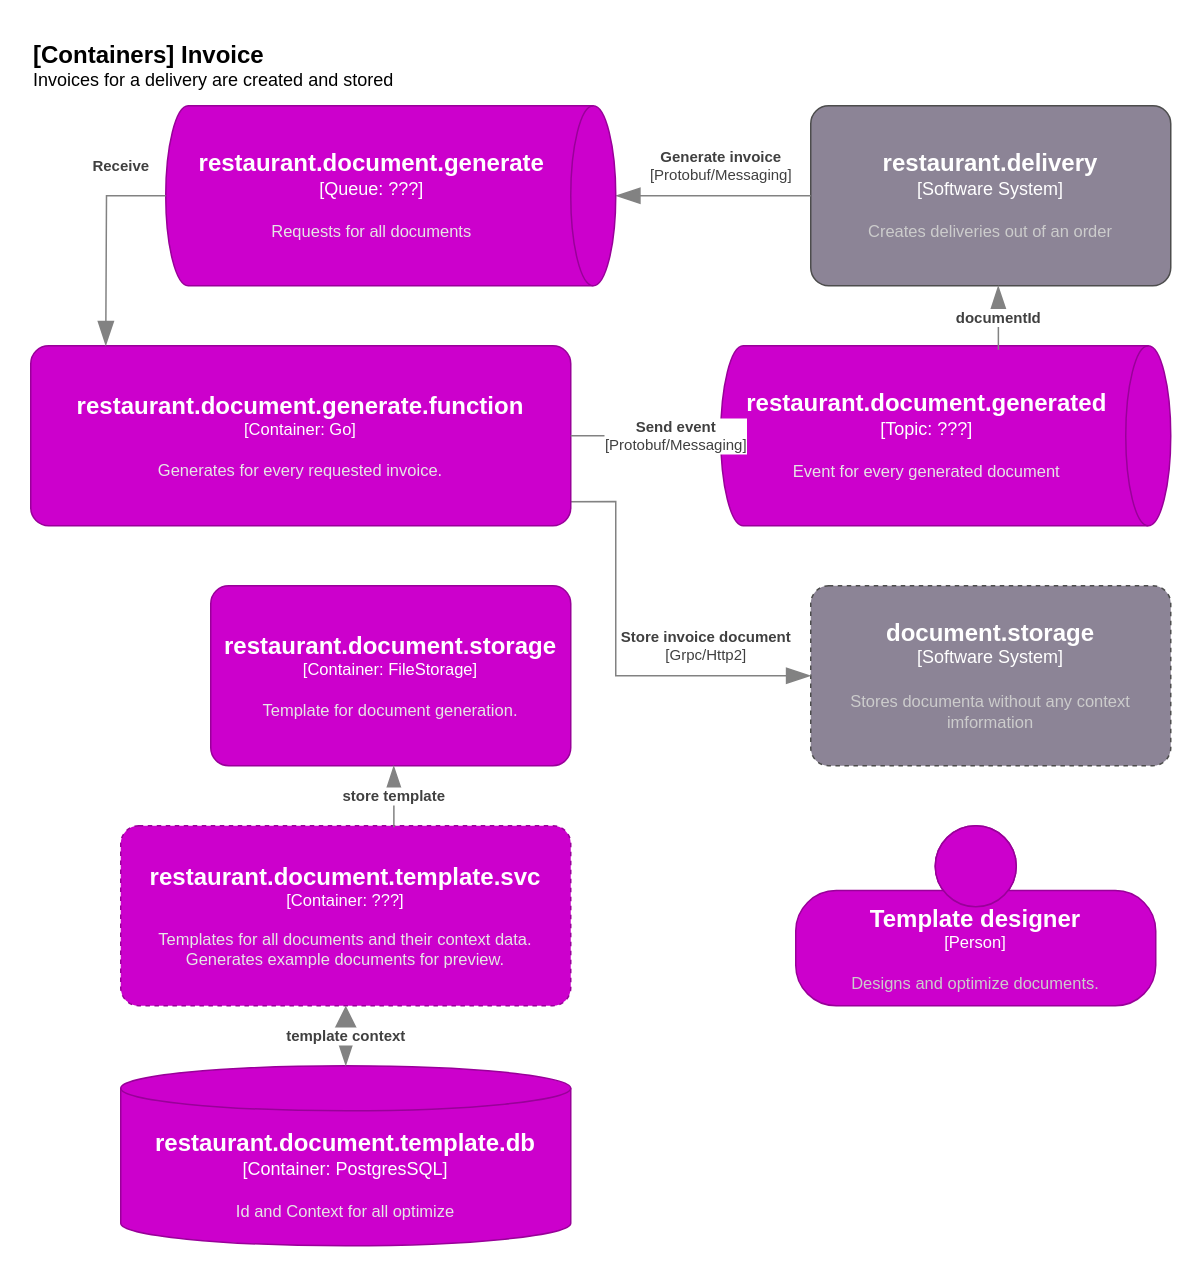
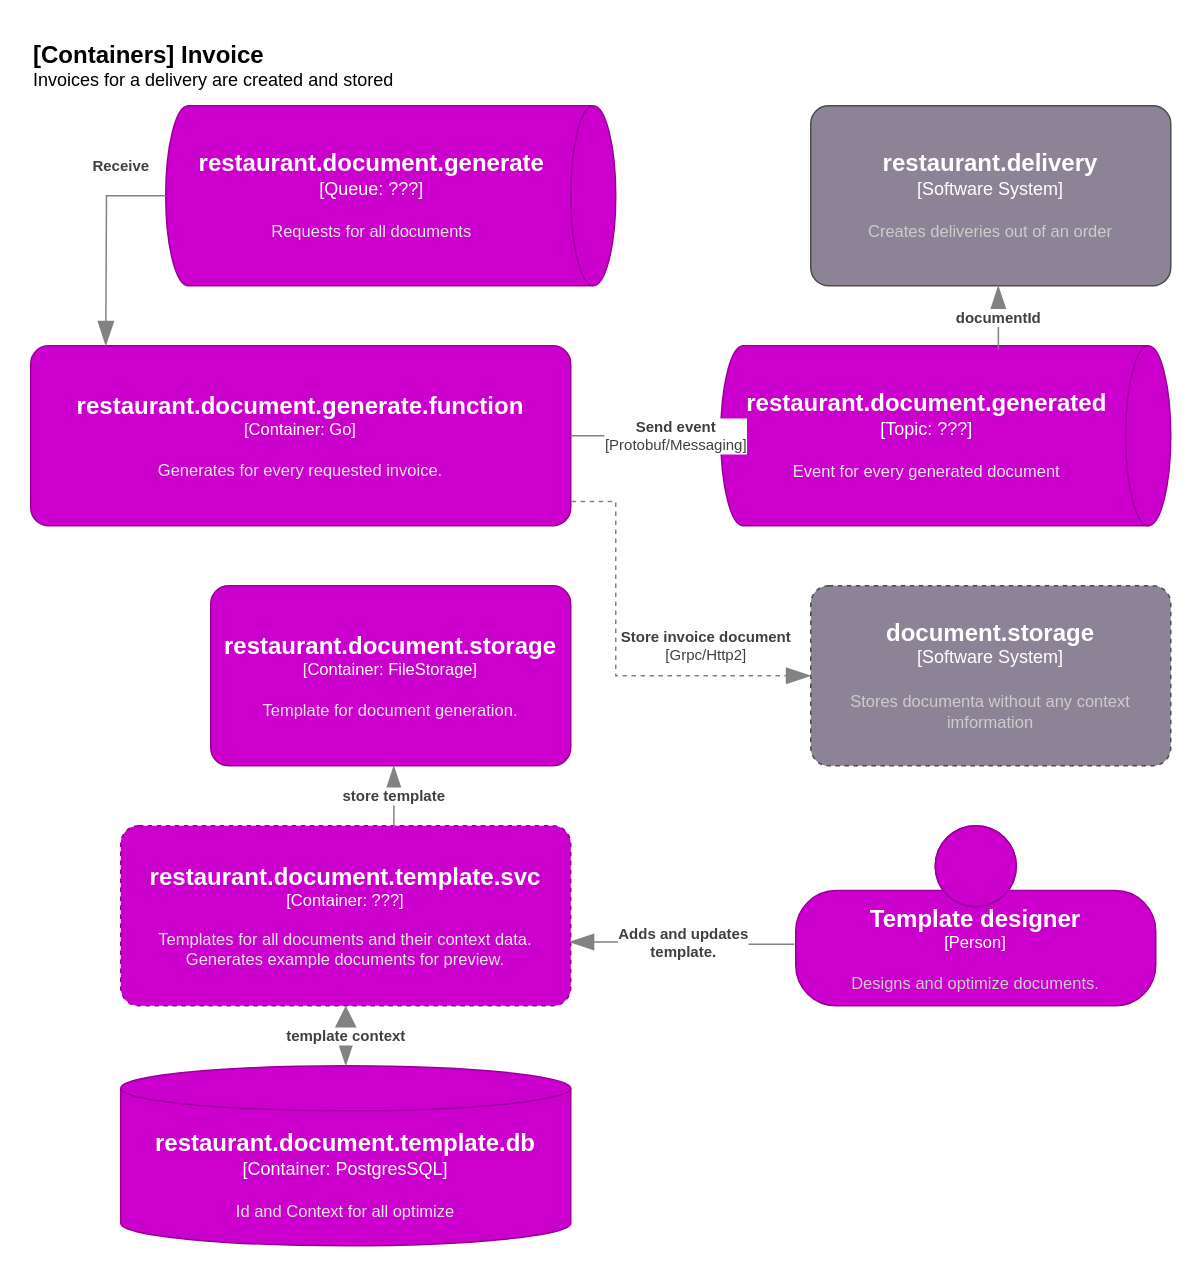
- <mxCell id="4" value="&lt;div style=&quot;text-align: left&quot;&gt;&lt;div style=&quot;text-align: center&quot;&gt;&lt;b&gt;Generate invoice&lt;/b&gt;&lt;/div&gt;&lt;div style=&quot;text-align: center&quot;&gt;[Protobuf/Messaging]&lt;/div&gt;&lt;/div&gt;" style="endArrow=blockThin;html=1;fontSize=10;fontColor=#404040;strokeWidth=1;endFill=1;strokeColor=#828282;elbow=vertical;metaEdit=1;endSize=14;startSize=14;jumpStyle=arc;jumpSize=16;rounded=0;edgeStyle=orthogonalEdgeStyle;exitX=0;exitY=0.5;exitDx=0;exitDy=0;exitPerimeter=0;entryX=0.5;entryY=0;entryDx=0;entryDy=0;entryPerimeter=0;" parent="1" source="2" target="8" edge="1"><mxGeometry x="-0.077" y="-20" width="240" relative="1" as="geometry"><mxPoint x="310" y="170" as="sourcePoint" /><mxPoint x="410" y="130" as="targetPoint" /><mxPoint as="offset" /></mxGeometry></mxCell>
- <mxCell id="5" value="&lt;div style=&quot;text-align: left&quot;&gt;&lt;div style=&quot;text-align: center&quot;&gt;&lt;b&gt;Store invoice document&lt;/b&gt;&lt;/div&gt;&lt;div style=&quot;text-align: center&quot;&gt;[Grpc/Http2]&lt;/div&gt;&lt;/div&gt;" style="endArrow=blockThin;html=1;fontSize=10;fontColor=#404040;strokeWidth=1;endFill=1;strokeColor=#828282;elbow=vertical;metaEdit=1;endSize=14;startSize=14;jumpStyle=arc;jumpSize=16;rounded=0;edgeStyle=orthogonalEdgeStyle;entryX=0;entryY=0.5;entryDx=0;entryDy=0;entryPerimeter=0;exitX=0.985;exitY=0.866;exitDx=0;exitDy=0;exitPerimeter=0;" parent="1" target="3" edge="1" source="7"><mxGeometry x="0.503" y="20" width="240" relative="1" as="geometry"><mxPoint x="450" y="330" as="sourcePoint" /><mxPoint x="520" y="330" as="targetPoint" /><mxPoint as="offset" /><Array as="points"><mxPoint x="410" y="334" /><mxPoint x="410" y="450" /></Array></mxGeometry></mxCell>
+ <mxCell id="5" value="&lt;div style=&quot;text-align: left&quot;&gt;&lt;div style=&quot;text-align: center&quot;&gt;&lt;b&gt;Store invoice document&lt;/b&gt;&lt;/div&gt;&lt;div style=&quot;text-align: center&quot;&gt;[Grpc/Http2]&lt;/div&gt;&lt;/div&gt;" style="endArrow=blockThin;html=1;fontSize=10;fontColor=#404040;strokeWidth=1;endFill=1;strokeColor=#828282;elbow=vertical;metaEdit=1;endSize=14;startSize=14;jumpStyle=arc;jumpSize=16;rounded=0;edgeStyle=orthogonalEdgeStyle;entryX=0;entryY=0.5;entryDx=0;entryDy=0;entryPerimeter=0;exitX=0.985;exitY=0.866;exitDx=0;exitDy=0;exitPerimeter=0;dashed=1;" parent="1" target="3" edge="1" source="7"><mxGeometry x="0.503" y="20" width="240" relative="1" as="geometry"><mxPoint x="450" y="330" as="sourcePoint" /><mxPoint x="520" y="330" as="targetPoint" /><mxPoint as="offset" /><Array as="points"><mxPoint x="410" y="334" /><mxPoint x="410" y="450" /></Array></mxGeometry></mxCell>
+ <mxCell id="17" value="&lt;div style=&quot;text-align: left&quot;&gt;&lt;div style=&quot;text-align: center&quot;&gt;&lt;b&gt;Adds and updates&#10;template.&lt;/b&gt;&lt;/div&gt;" style="endArrow=blockThin;html=1;fontSize=10;fontColor=#404040;strokeWidth=1;endFill=1;strokeColor=#828282;elbow=vertical;metaEdit=1;endSize=14;startSize=14;jumpStyle=arc;jumpSize=16;rounded=0;edgeStyle=orthogonalEdgeStyle;exitX=-0.004;exitY=0.658;exitDx=0;exitDy=0;exitPerimeter=0;entryX=0.997;entryY=0.646;entryDx=0;entryDy=0;entryPerimeter=0;" edge="1" parent="1" source="14" target="15"><mxGeometry width="240" relative="1" as="geometry"><mxPoint x="340" y="390" as="sourcePoint" /><mxPoint x="580" y="390" as="targetPoint" /></mxGeometry></mxCell>
